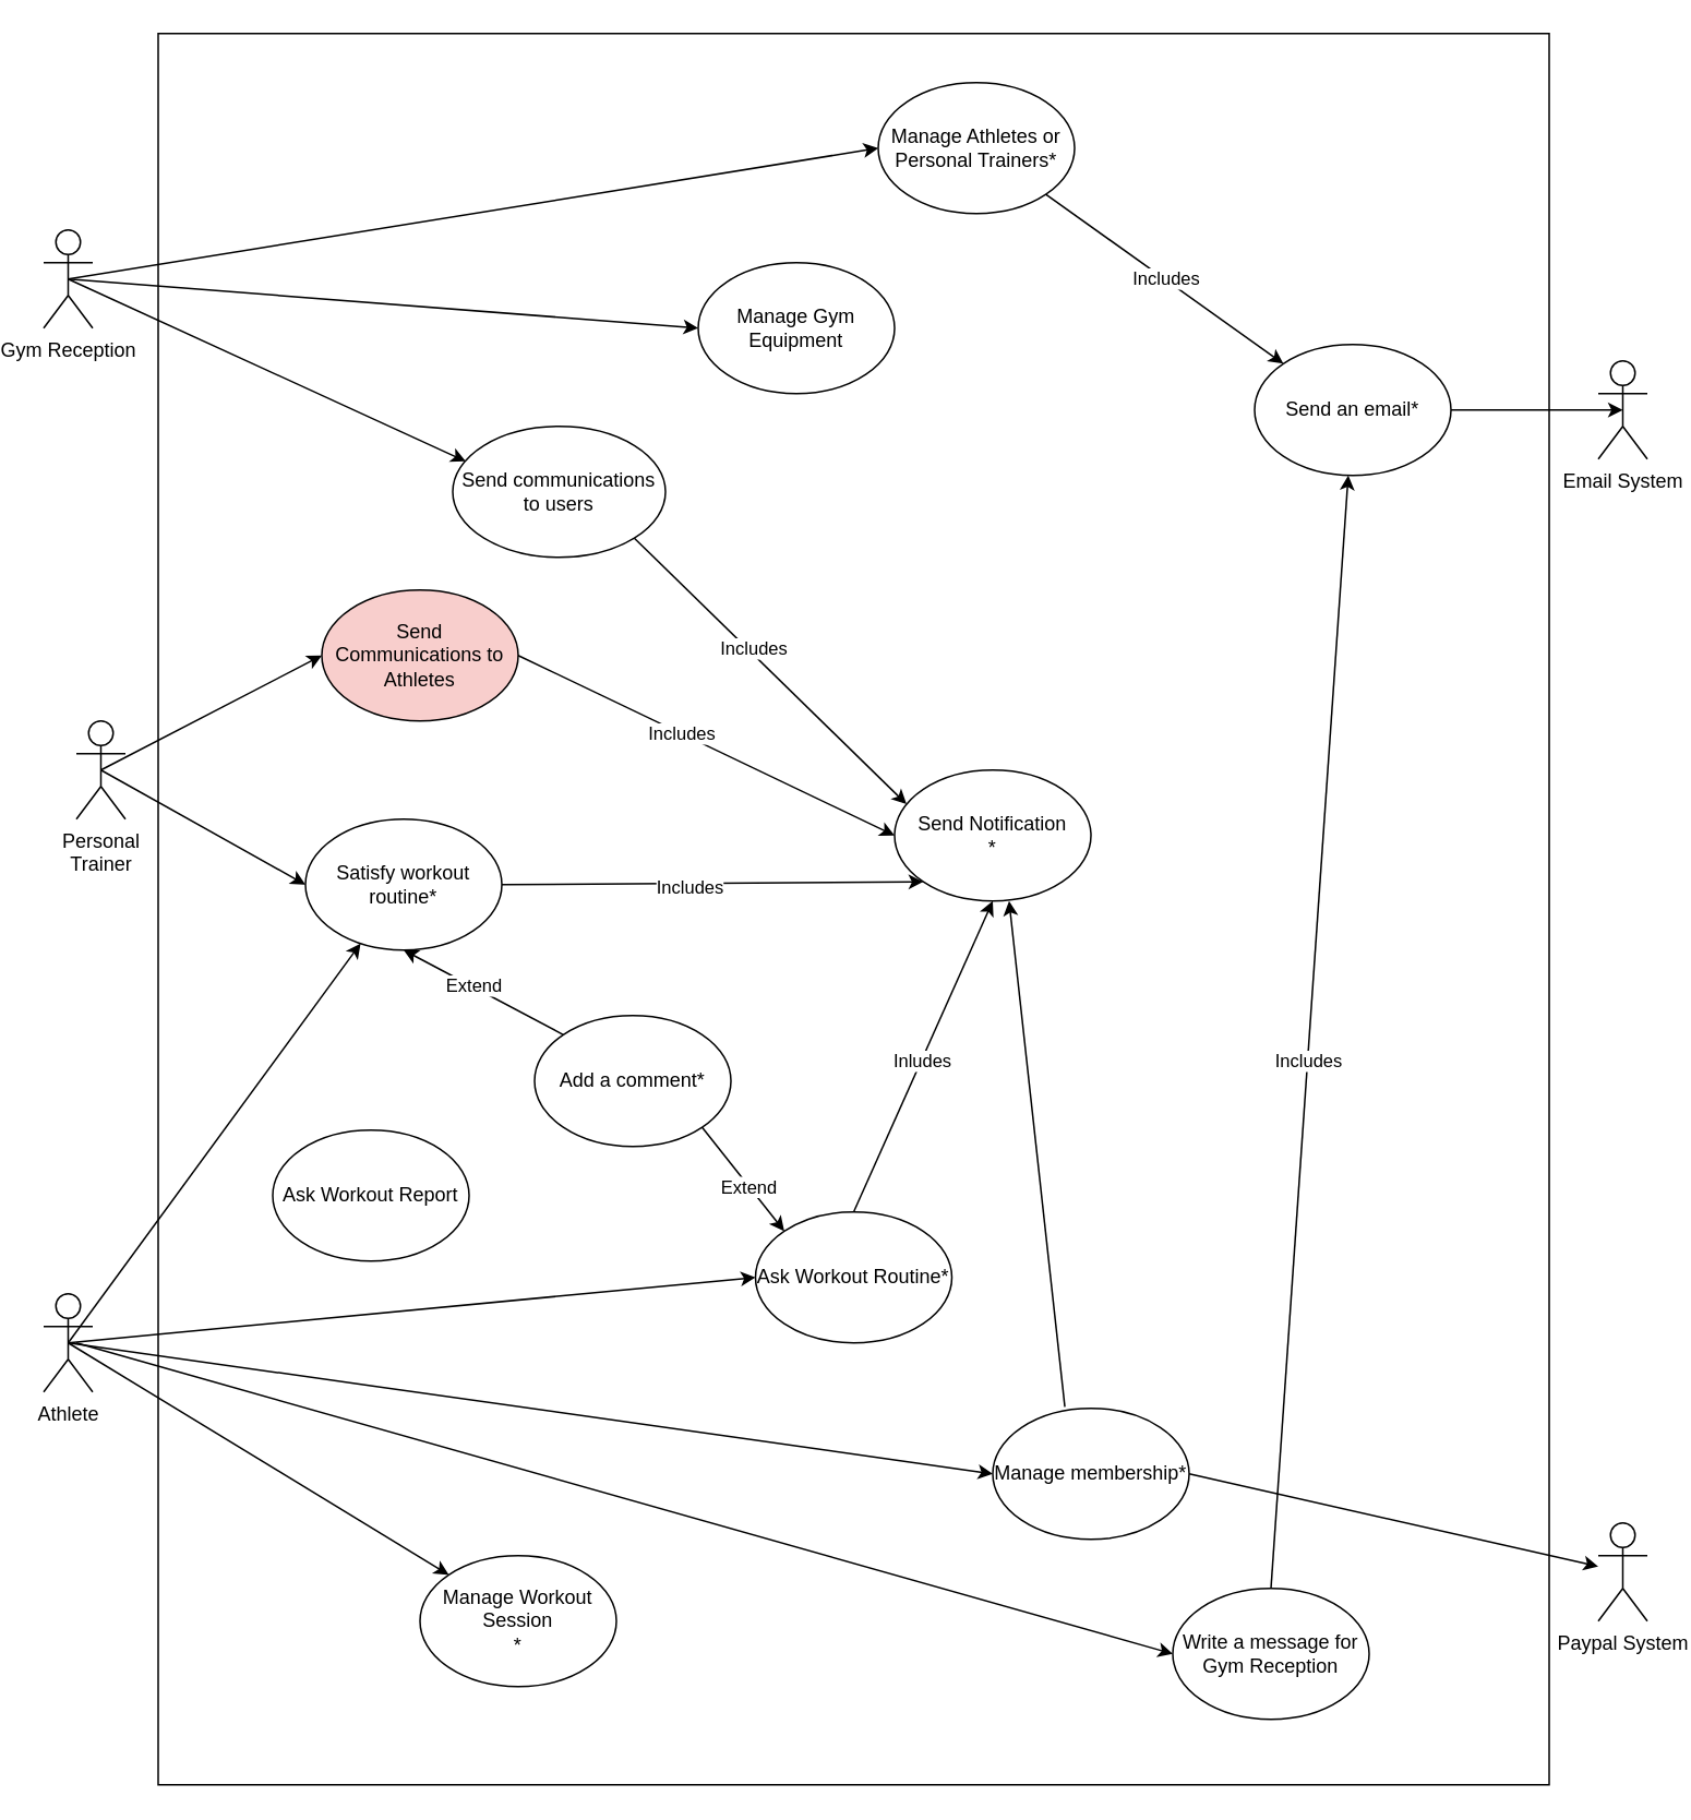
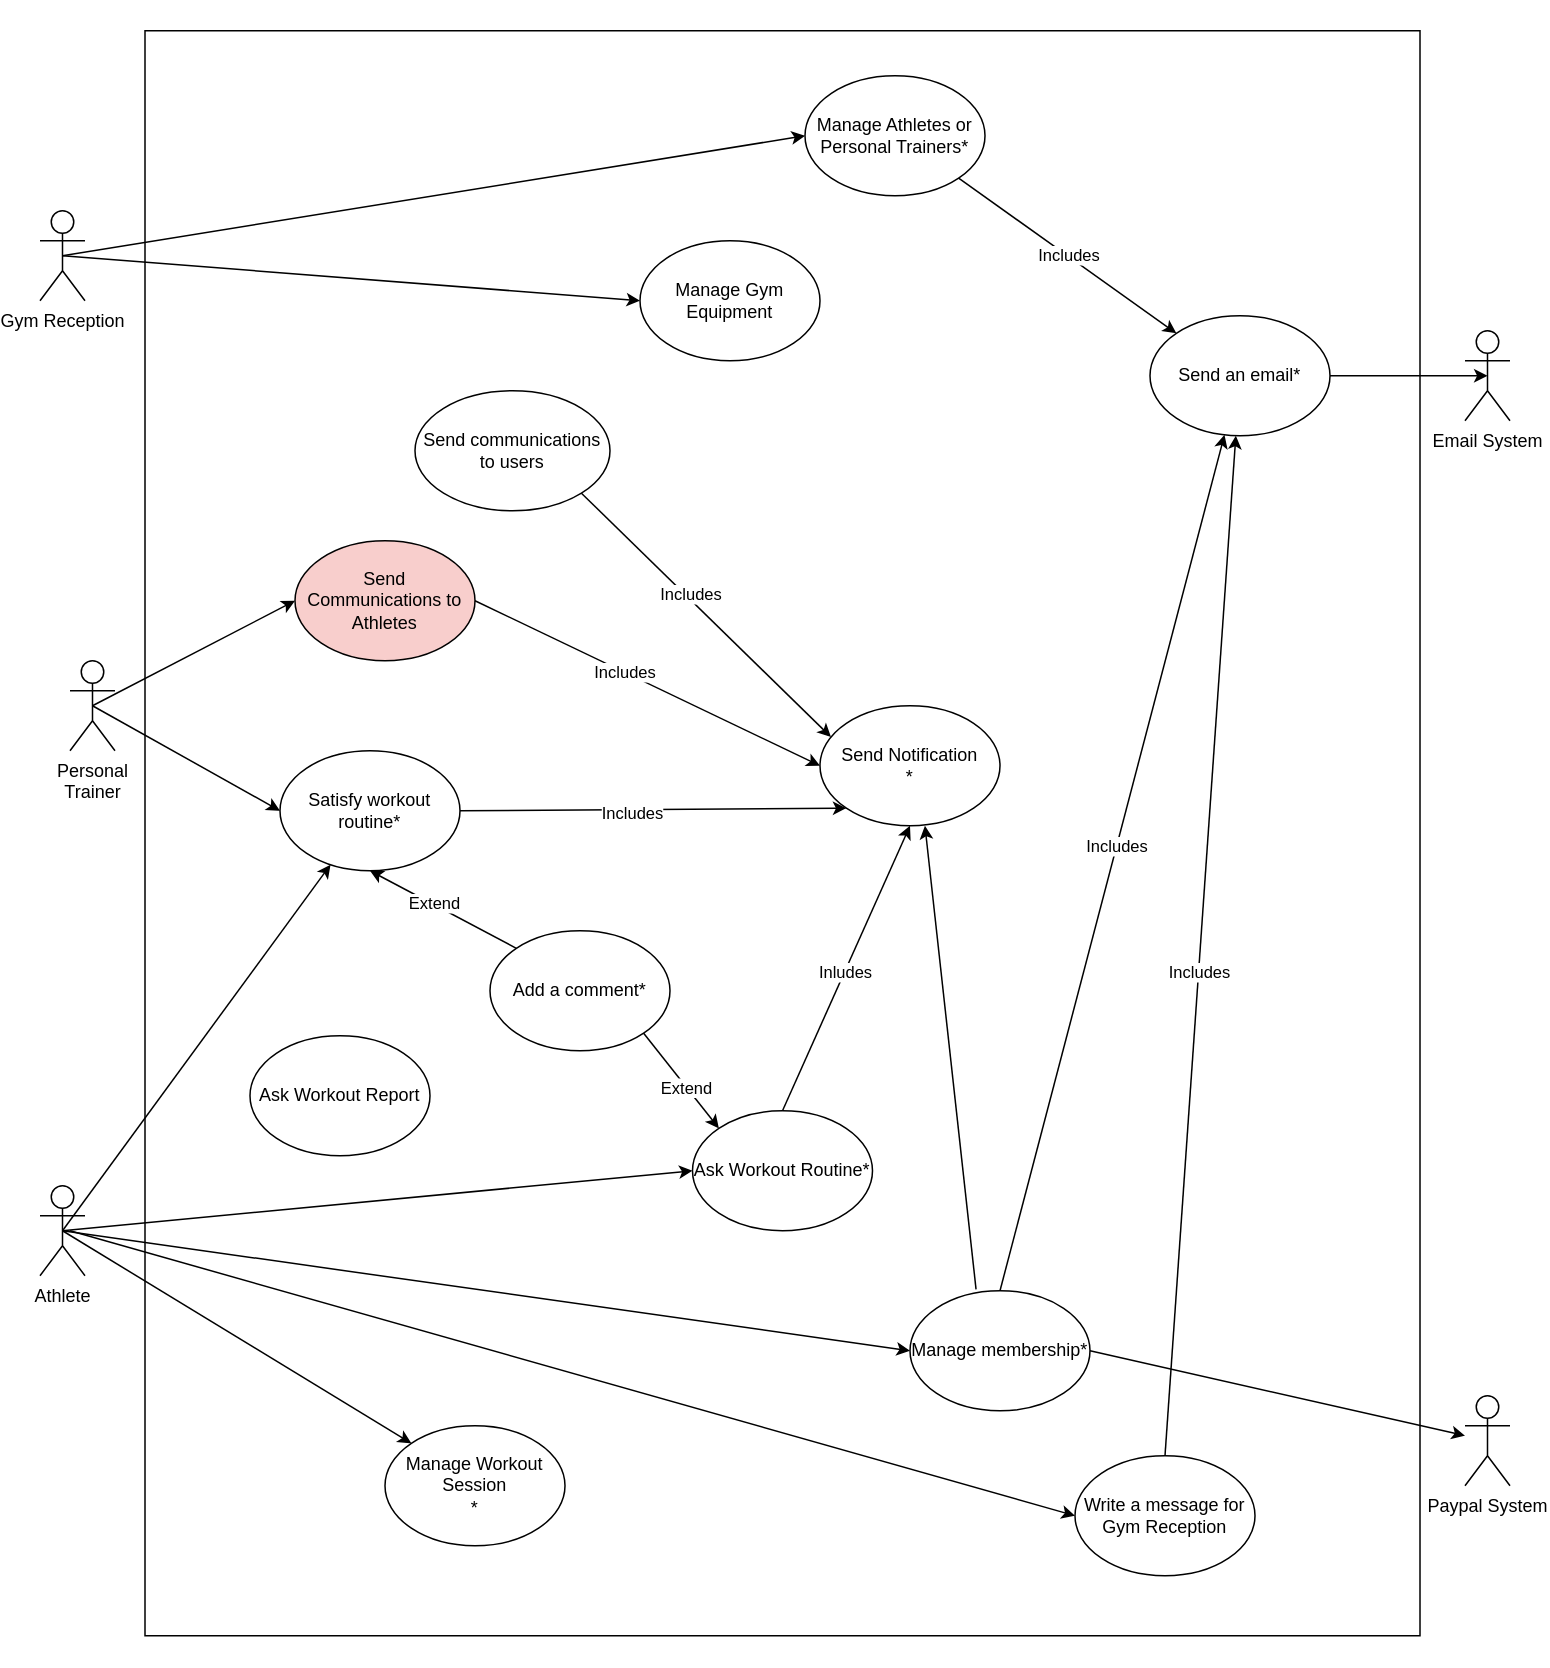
- <mxCell id="9" value="" style="endArrow=classic;html=1;rounded=0;entryX=0.061;entryY=0.267;entryDx=0;entryDy=0;exitX=0.5;exitY=0.5;exitDx=0;exitDy=0;exitPerimeter=0;entryPerimeter=0;" parent="1" source="3" target="10" edge="1"><mxGeometry width="50" height="50" relative="1" as="geometry"><mxPoint x="55" y="270" as="sourcePoint" /><mxPoint x="55" y="330" as="targetPoint" /></mxGeometry></mxCell>
+ <mxCell id="27" style="rounded=0;orthogonalLoop=1;jettySize=auto;html=1;exitX=0.5;exitY=0;exitDx=0;exitDy=0;" parent="1" source="29" target="21" edge="1"><mxGeometry relative="1" as="geometry" /></mxCell>
+ <mxCell id="28" value="Includes" style="edgeLabel;html=1;align=center;verticalAlign=middle;resizable=0;points=[];" parent="27" vertex="1" connectable="0"><mxGeometry x="0.041" relative="1" as="geometry"><mxPoint as="offset" /></mxGeometry></mxCell>
